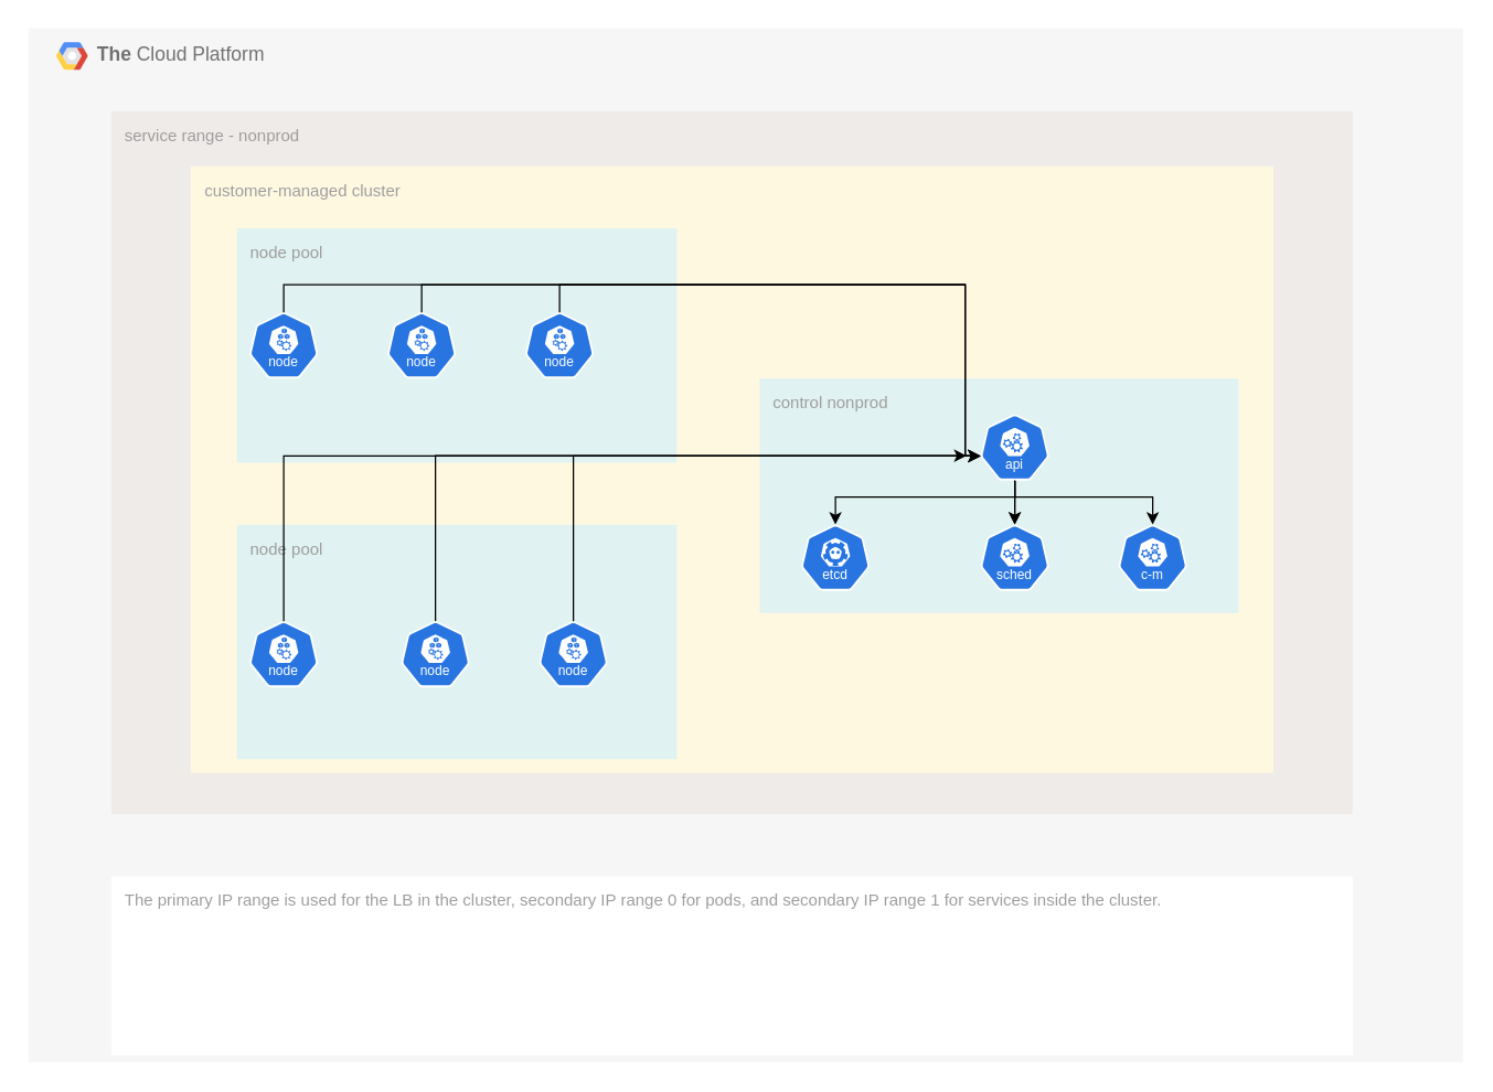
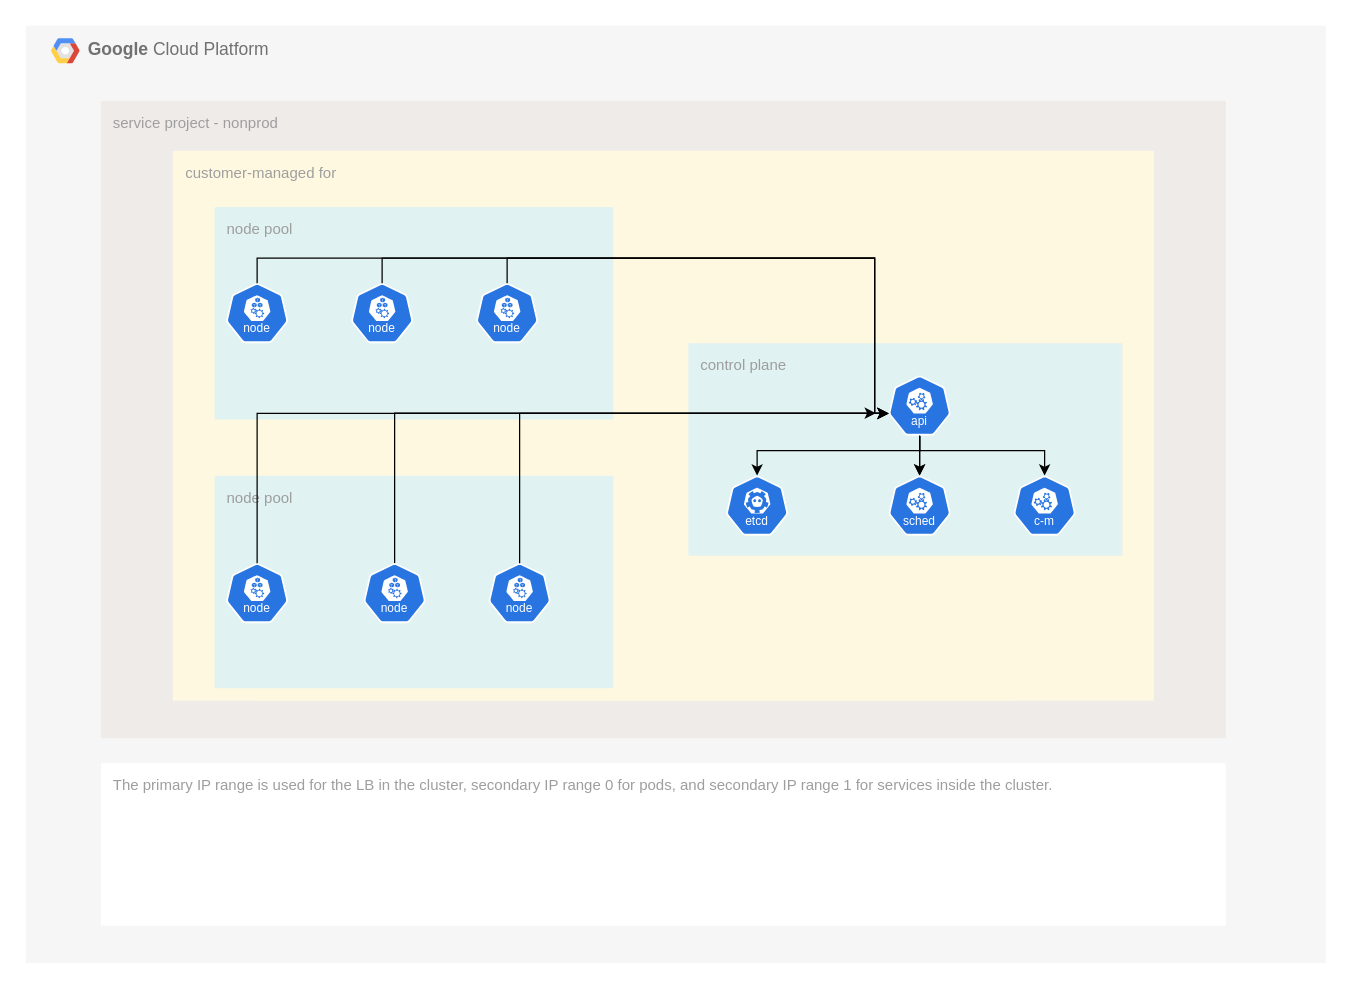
- <mxCell id="2" value="&lt;b&gt;The &lt;/b&gt;Cloud Platform" style="fillColor=#F6F6F6;strokeColor=none;shadow=0;gradientColor=none;fontSize=14;align=left;spacing=10;fontColor=#717171;9E9E9E;verticalAlign=top;spacingTop=-4;fontStyle=0;spacingLeft=40;html=1;movable=1;resizable=1;rotatable=1;deletable=1;editable=1;locked=0;connectable=1;" parent="1" vertex="1"><mxGeometry x="20" y="20" width="1040" height="750" as="geometry" /></mxCell>
+ <mxCell id="2" value="&lt;b&gt;Google &lt;/b&gt;Cloud Platform" style="fillColor=#F6F6F6;strokeColor=none;shadow=0;gradientColor=none;fontSize=14;align=left;spacing=10;fontColor=#717171;9E9E9E;verticalAlign=top;spacingTop=-4;fontStyle=0;spacingLeft=40;html=1;movable=1;resizable=1;rotatable=1;deletable=1;editable=1;locked=0;connectable=1;" parent="1" vertex="1"><mxGeometry x="20" y="20" width="1040" height="750" as="geometry" /></mxCell>
- <mxCell id="3" value="service range - nonprod" style="sketch=0;points=[[0,0,0],[0.25,0,0],[0.5,0,0],[0.75,0,0],[1,0,0],[1,0.25,0],[1,0.5,0],[1,0.75,0],[1,1,0],[0.75,1,0],[0.5,1,0],[0.25,1,0],[0,1,0],[0,0.75,0],[0,0.5,0],[0,0.25,0]];rounded=1;absoluteArcSize=1;arcSize=2;html=1;strokeColor=none;gradientColor=none;shadow=0;dashed=0;fontSize=12;fontColor=#9E9E9E;align=left;verticalAlign=top;spacing=10;spacingTop=-4;whiteSpace=wrap;fillColor=#EFEBE9;movable=1;resizable=1;rotatable=1;deletable=1;editable=1;locked=0;connectable=1;" parent="2" vertex="1"><mxGeometry x="60" y="60" width="900" height="510" as="geometry" /></mxCell>
+ <mxCell id="3" value="service project - nonprod" style="sketch=0;points=[[0,0,0],[0.25,0,0],[0.5,0,0],[0.75,0,0],[1,0,0],[1,0.25,0],[1,0.5,0],[1,0.75,0],[1,1,0],[0.75,1,0],[0.5,1,0],[0.25,1,0],[0,1,0],[0,0.75,0],[0,0.5,0],[0,0.25,0]];rounded=1;absoluteArcSize=1;arcSize=2;html=1;strokeColor=none;gradientColor=none;shadow=0;dashed=0;fontSize=12;fontColor=#9E9E9E;align=left;verticalAlign=top;spacing=10;spacingTop=-4;whiteSpace=wrap;fillColor=#EFEBE9;movable=1;resizable=1;rotatable=1;deletable=1;editable=1;locked=0;connectable=1;" parent="2" vertex="1"><mxGeometry x="60" y="60" width="900" height="510" as="geometry" /></mxCell>
- <mxCell id="4" value="customer-managed cluster" style="sketch=0;points=[[0,0,0],[0.25,0,0],[0.5,0,0],[0.75,0,0],[1,0,0],[1,0.25,0],[1,0.5,0],[1,0.75,0],[1,1,0],[0.75,1,0],[0.5,1,0],[0.25,1,0],[0,1,0],[0,0.75,0],[0,0.5,0],[0,0.25,0]];rounded=1;absoluteArcSize=1;arcSize=2;html=1;strokeColor=none;gradientColor=none;shadow=0;dashed=0;fontSize=12;fontColor=#9E9E9E;align=left;verticalAlign=top;spacing=10;spacingTop=-4;whiteSpace=wrap;fillColor=#FFF8E1;movable=1;resizable=1;rotatable=1;deletable=1;editable=1;locked=0;connectable=1;" parent="2" vertex="1"><mxGeometry x="117.5" y="100" width="785" height="440" as="geometry" /></mxCell>
+ <mxCell id="4" value="customer-managed for" style="sketch=0;points=[[0,0,0],[0.25,0,0],[0.5,0,0],[0.75,0,0],[1,0,0],[1,0.25,0],[1,0.5,0],[1,0.75,0],[1,1,0],[0.75,1,0],[0.5,1,0],[0.25,1,0],[0,1,0],[0,0.75,0],[0,0.5,0],[0,0.25,0]];rounded=1;absoluteArcSize=1;arcSize=2;html=1;strokeColor=none;gradientColor=none;shadow=0;dashed=0;fontSize=12;fontColor=#9E9E9E;align=left;verticalAlign=top;spacing=10;spacingTop=-4;whiteSpace=wrap;fillColor=#FFF8E1;movable=1;resizable=1;rotatable=1;deletable=1;editable=1;locked=0;connectable=1;" parent="2" vertex="1"><mxGeometry x="117.5" y="100" width="785" height="440" as="geometry" /></mxCell>
- <mxCell id="7" value="control nonprod" style="sketch=0;points=[[0,0,0],[0.25,0,0],[0.5,0,0],[0.75,0,0],[1,0,0],[1,0.25,0],[1,0.5,0],[1,0.75,0],[1,1,0],[0.75,1,0],[0.5,1,0],[0.25,1,0],[0,1,0],[0,0.75,0],[0,0.5,0],[0,0.25,0]];rounded=1;absoluteArcSize=1;arcSize=2;html=1;strokeColor=none;gradientColor=none;shadow=0;dashed=0;fontSize=12;fontColor=#9E9E9E;align=left;verticalAlign=top;spacing=10;spacingTop=-4;whiteSpace=wrap;fillColor=#E0F2F1;" parent="2" vertex="1"><mxGeometry x="530" y="254" width="347.26" height="170" as="geometry" /></mxCell>
+ <mxCell id="7" value="control plane" style="sketch=0;points=[[0,0,0],[0.25,0,0],[0.5,0,0],[0.75,0,0],[1,0,0],[1,0.25,0],[1,0.5,0],[1,0.75,0],[1,1,0],[0.75,1,0],[0.5,1,0],[0.25,1,0],[0,1,0],[0,0.75,0],[0,0.5,0],[0,0.25,0]];rounded=1;absoluteArcSize=1;arcSize=2;html=1;strokeColor=none;gradientColor=none;shadow=0;dashed=0;fontSize=12;fontColor=#9E9E9E;align=left;verticalAlign=top;spacing=10;spacingTop=-4;whiteSpace=wrap;fillColor=#E0F2F1;" parent="2" vertex="1"><mxGeometry x="530" y="254" width="347.26" height="170" as="geometry" /></mxCell>
- <mxCell id="6" value="The primary IP range is used for the LB in the cluster, secondary IP range 0 for pods, and secondary IP range 1 for services inside the cluster.&amp;nbsp;" style="sketch=0;points=[[0,0,0],[0.25,0,0],[0.5,0,0],[0.75,0,0],[1,0,0],[1,0.25,0],[1,0.5,0],[1,0.75,0],[1,1,0],[0.75,1,0],[0.5,1,0],[0.25,1,0],[0,1,0],[0,0.75,0],[0,0.5,0],[0,0.25,0]];rounded=1;absoluteArcSize=1;arcSize=2;html=1;strokeColor=none;gradientColor=none;shadow=0;dashed=0;fontSize=12;fontColor=#9E9E9E;align=left;verticalAlign=top;spacing=10;spacingTop=-4;whiteSpace=wrap;movable=1;resizable=1;rotatable=1;deletable=1;editable=1;locked=0;connectable=1;" parent="2" vertex="1"><mxGeometry x="60" y="615" width="900" height="130" as="geometry" /></mxCell>
+ <mxCell id="6" value="The primary IP range is used for the LB in the cluster, secondary IP range 0 for pods, and secondary IP range 1 for services inside the cluster.&amp;nbsp;" style="sketch=0;points=[[0,0,0],[0.25,0,0],[0.5,0,0],[0.75,0,0],[1,0,0],[1,0.25,0],[1,0.5,0],[1,0.75,0],[1,1,0],[0.75,1,0],[0.5,1,0],[0.25,1,0],[0,1,0],[0,0.75,0],[0,0.5,0],[0,0.25,0]];rounded=1;absoluteArcSize=1;arcSize=2;html=1;strokeColor=none;gradientColor=none;shadow=0;dashed=0;fontSize=12;fontColor=#9E9E9E;align=left;verticalAlign=top;spacing=10;spacingTop=-4;whiteSpace=wrap;movable=1;resizable=1;rotatable=1;deletable=1;editable=1;locked=0;connectable=1;" parent="2" vertex="1"><mxGeometry x="60" y="590" width="900" height="130" as="geometry" /></mxCell>
